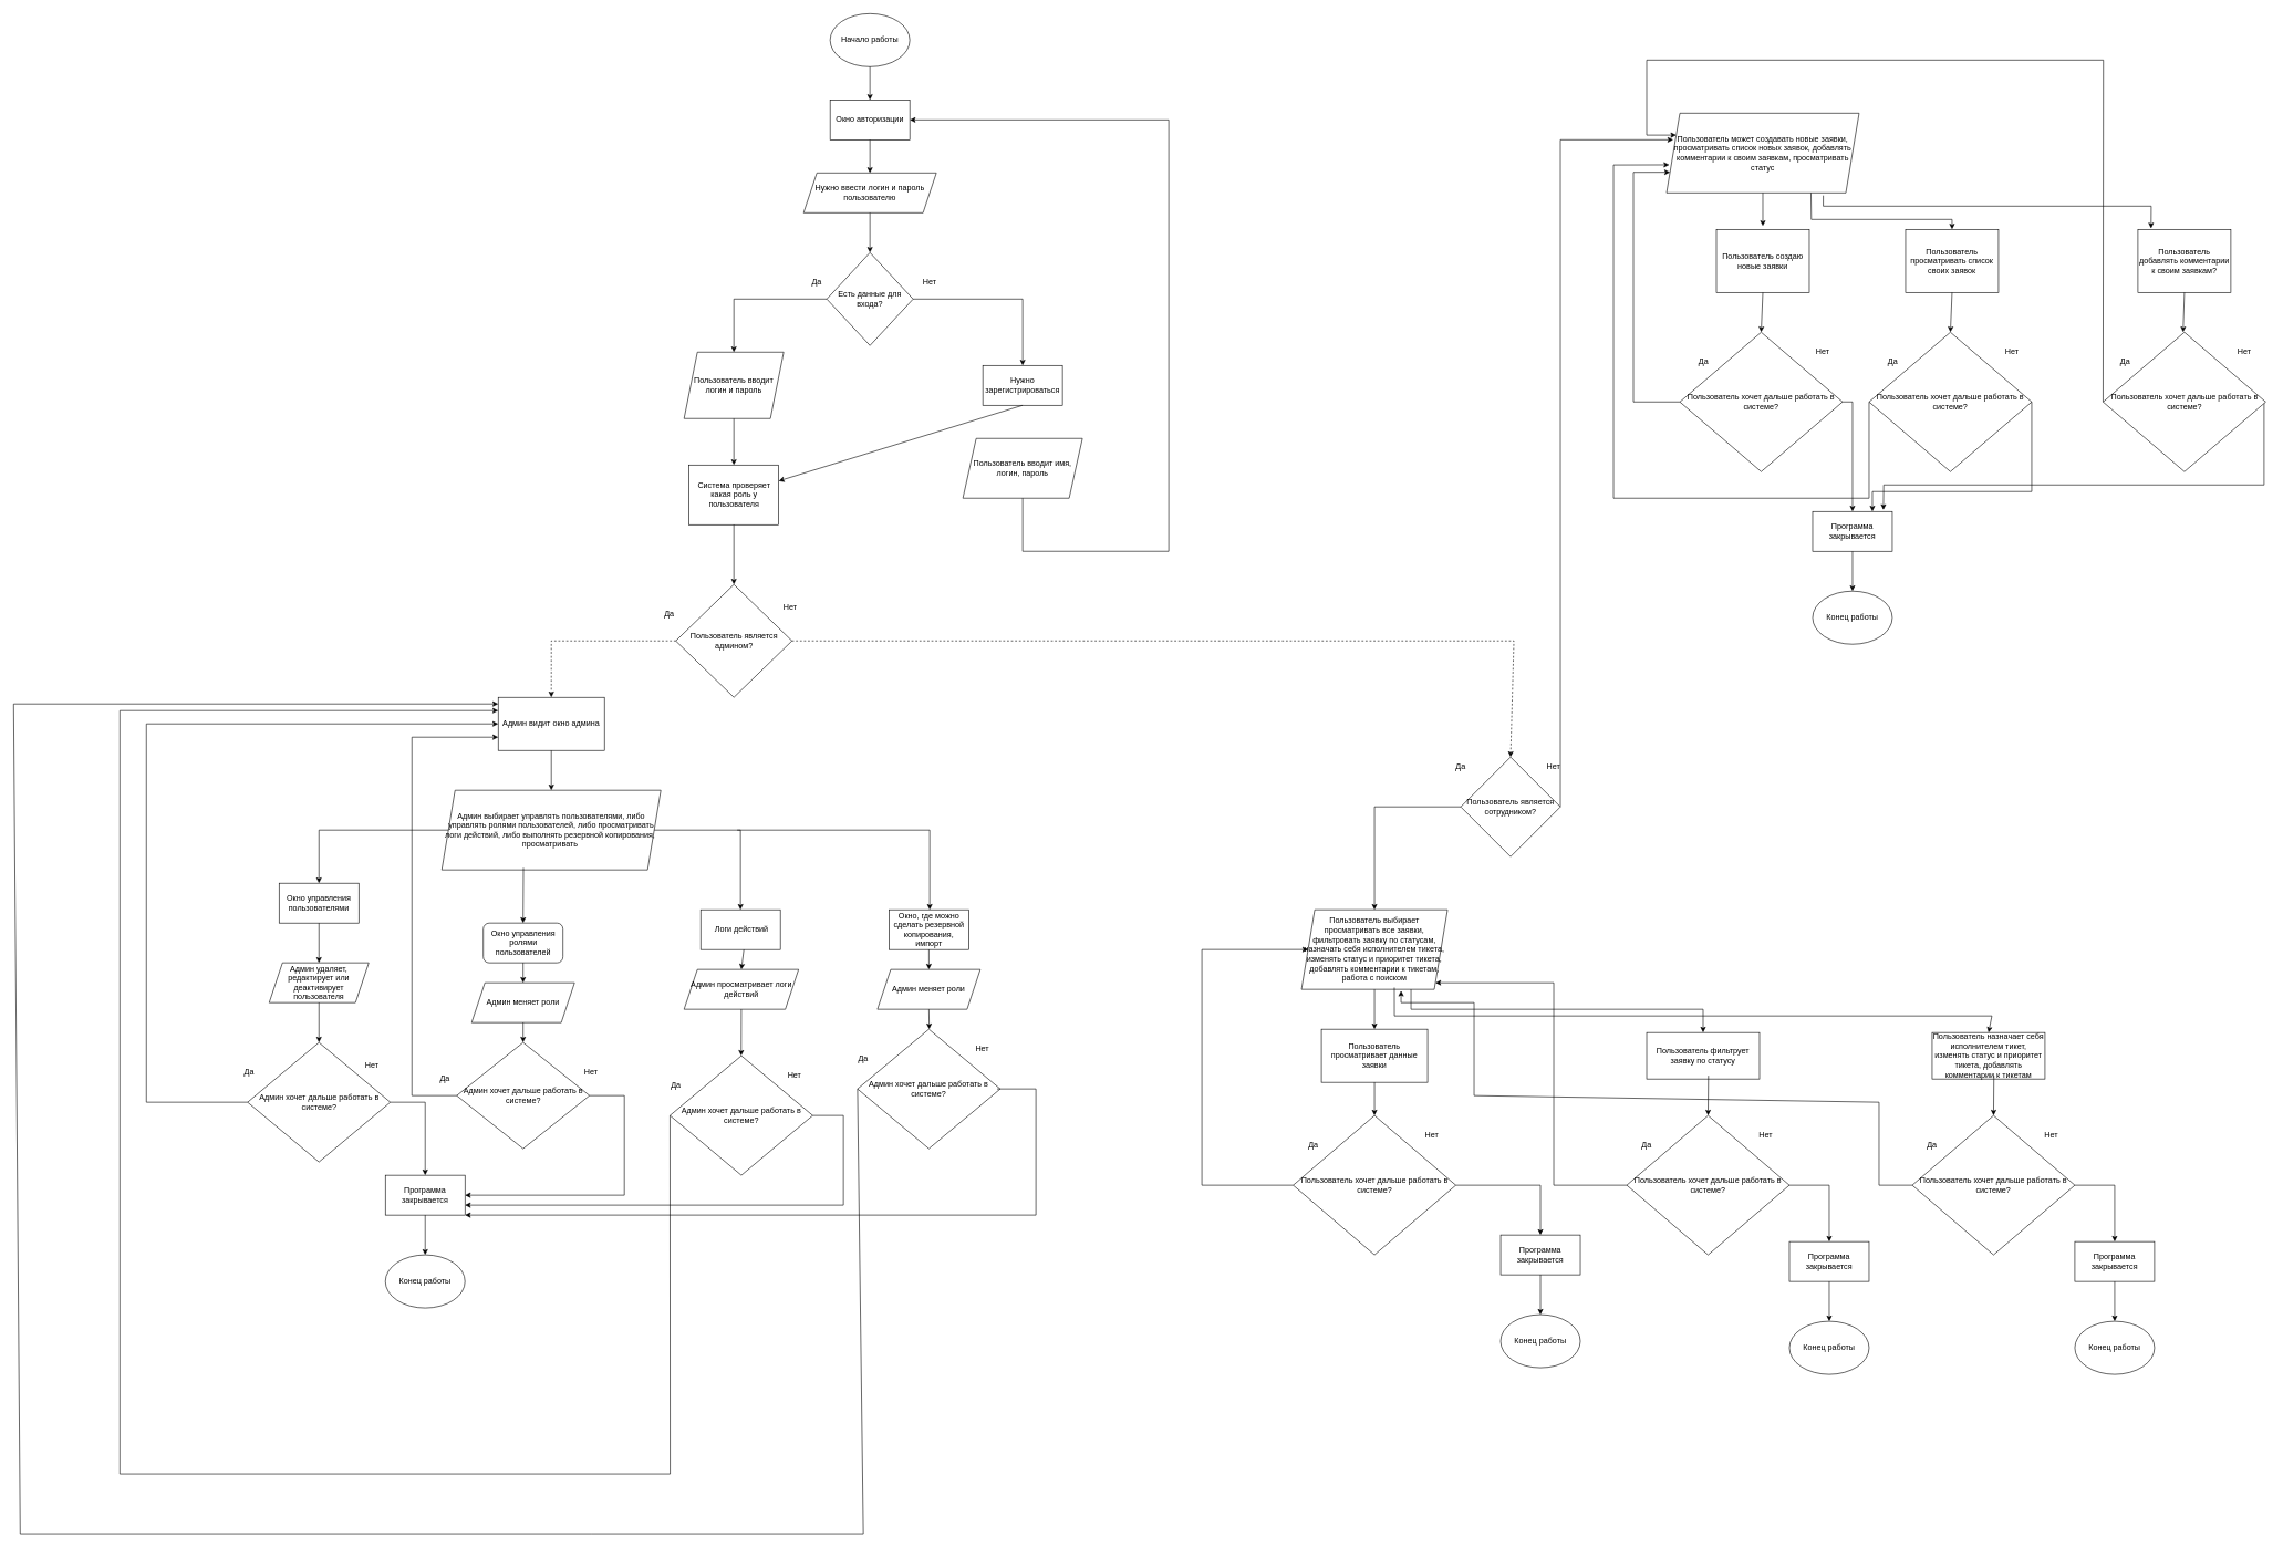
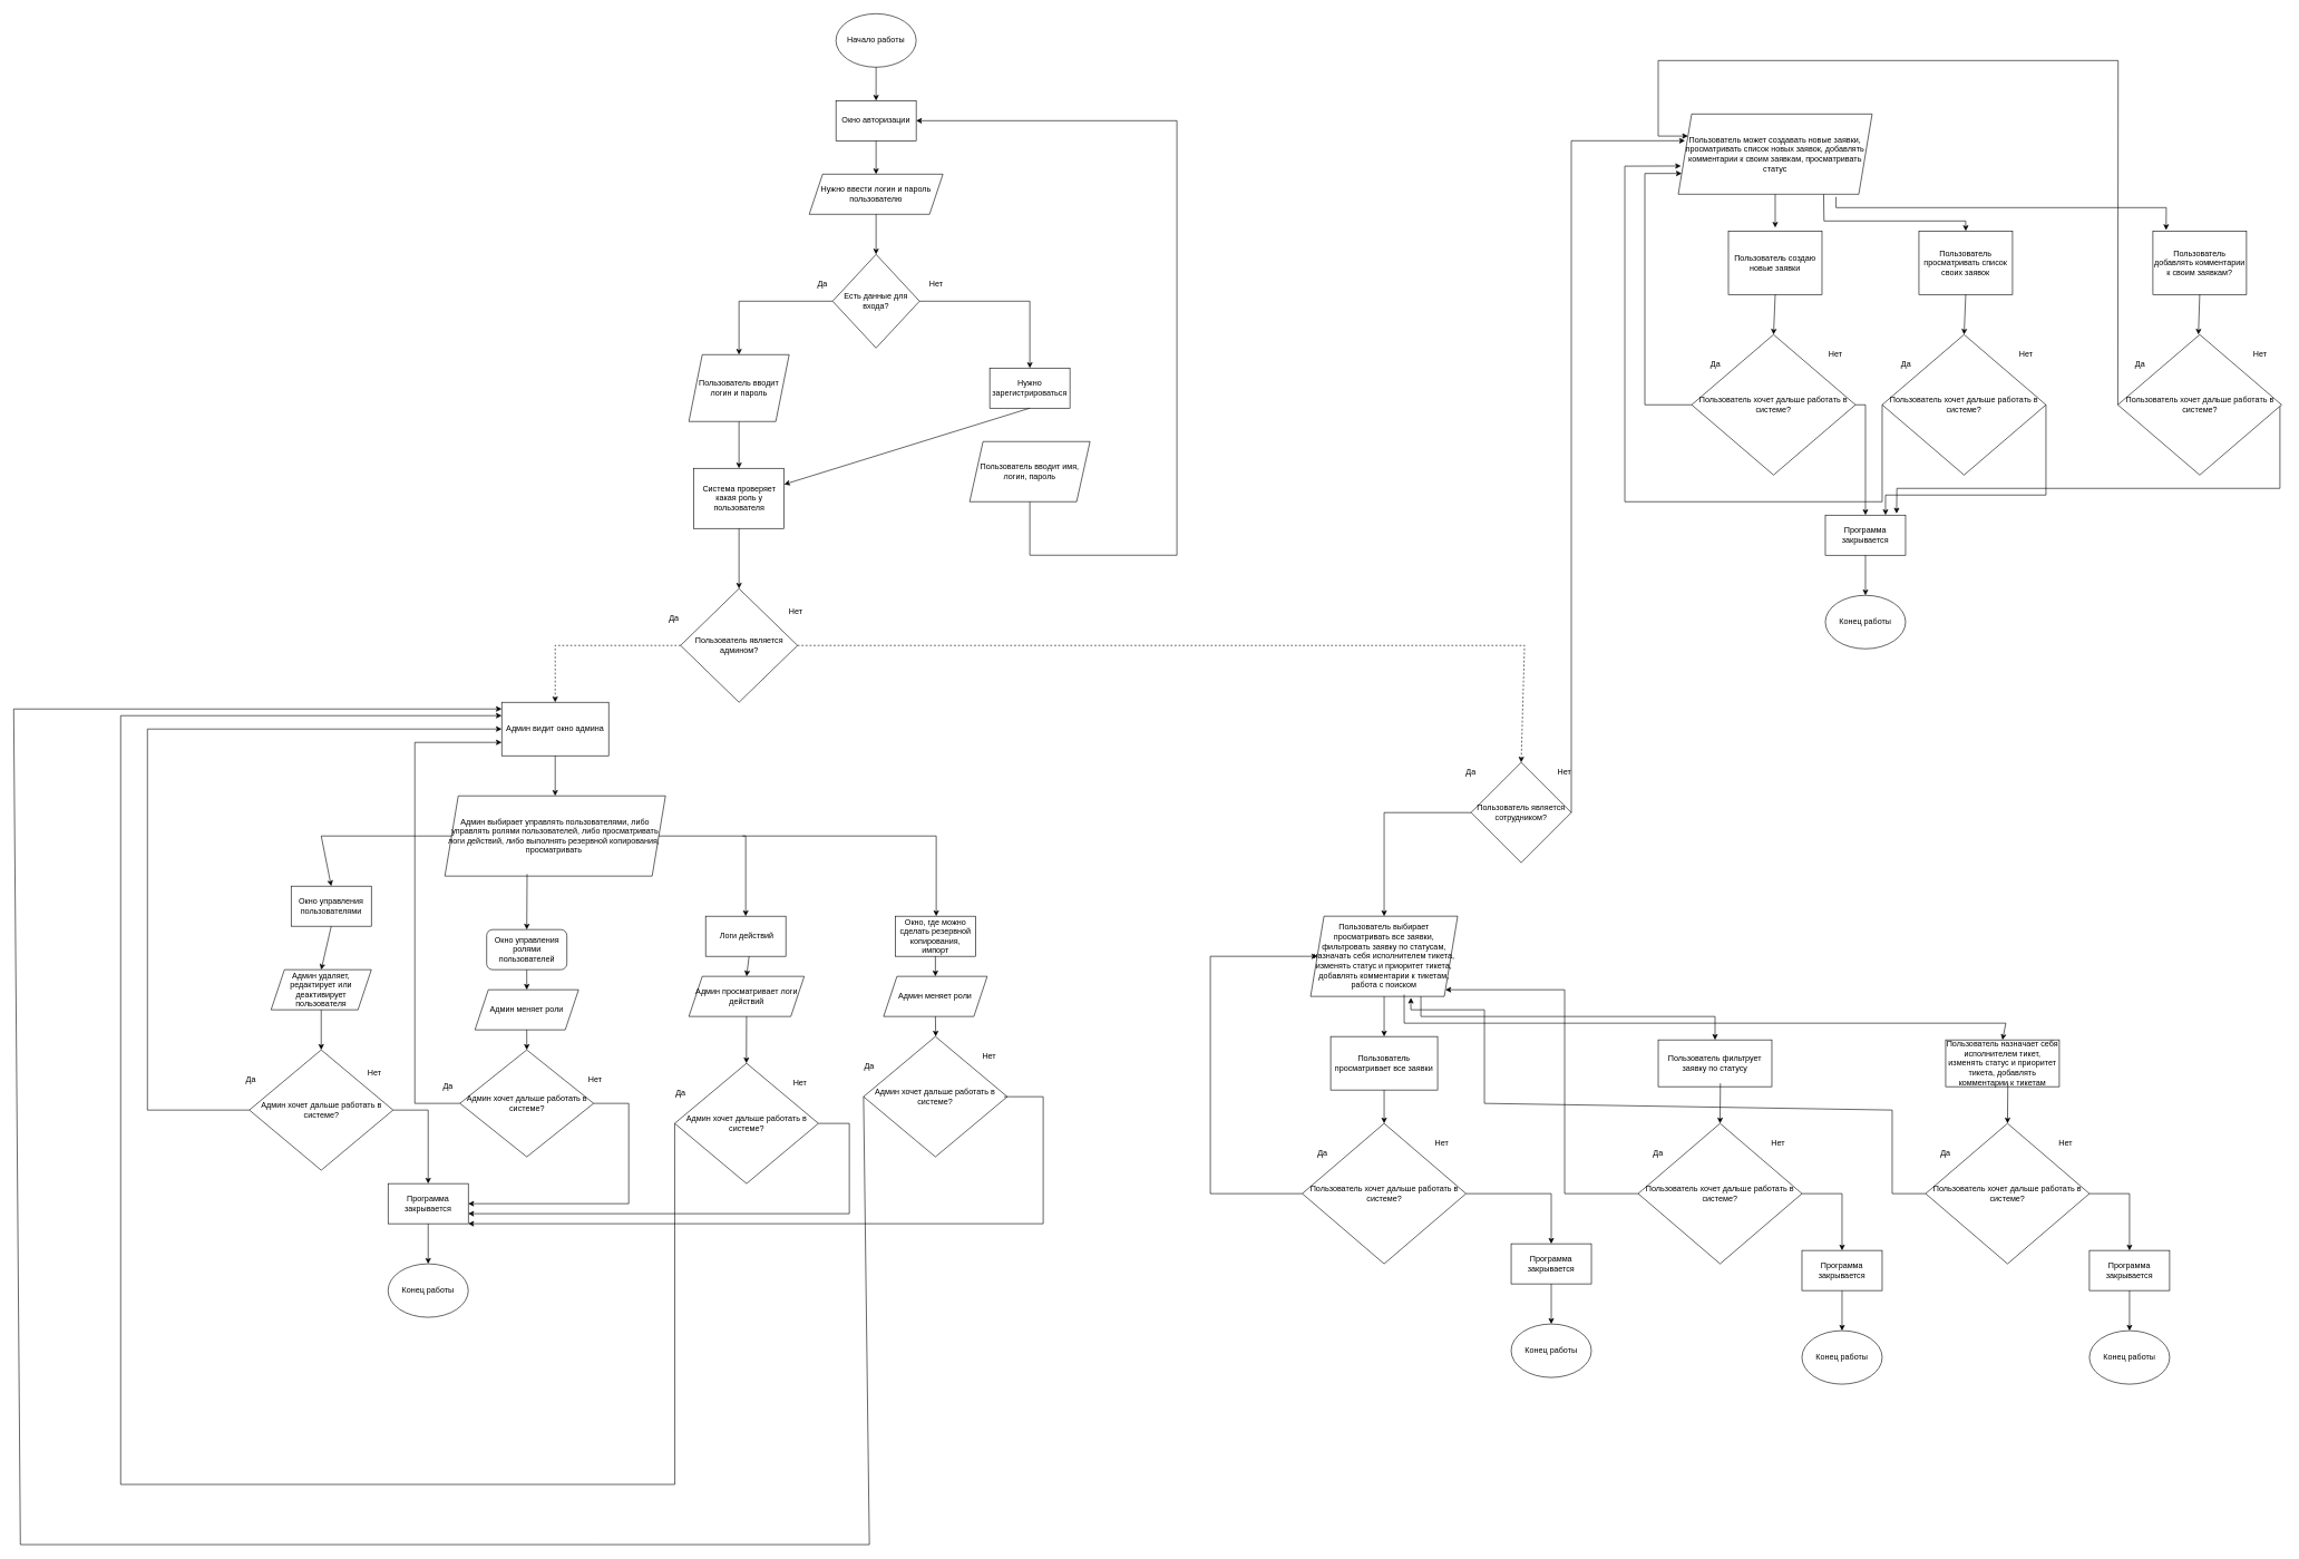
- <mxCell id="28" value="Окно управления пользователями" style="rounded=0;whiteSpace=wrap;html=1;" vertex="1" parent="1"><mxGeometry x="420" y="1330" width="120" height="60" as="geometry" /></mxCell>
+ <mxCell id="28" value="Окно управления пользователями" style="rounded=0;whiteSpace=wrap;html=1;" vertex="1" parent="1"><mxGeometry x="435" y="1325" width="120" height="60" as="geometry" /></mxCell>
- <mxCell id="78" value="Пользователь просматривает данные заявки" style="rounded=0;whiteSpace=wrap;html=1;" vertex="1" parent="1"><mxGeometry x="1990" y="1550" width="160" height="80" as="geometry" /></mxCell>
+ <mxCell id="78" value="Пользователь просматривает все заявки" style="rounded=0;whiteSpace=wrap;html=1;" vertex="1" parent="1"><mxGeometry x="1990" y="1550" width="160" height="80" as="geometry" /></mxCell>
